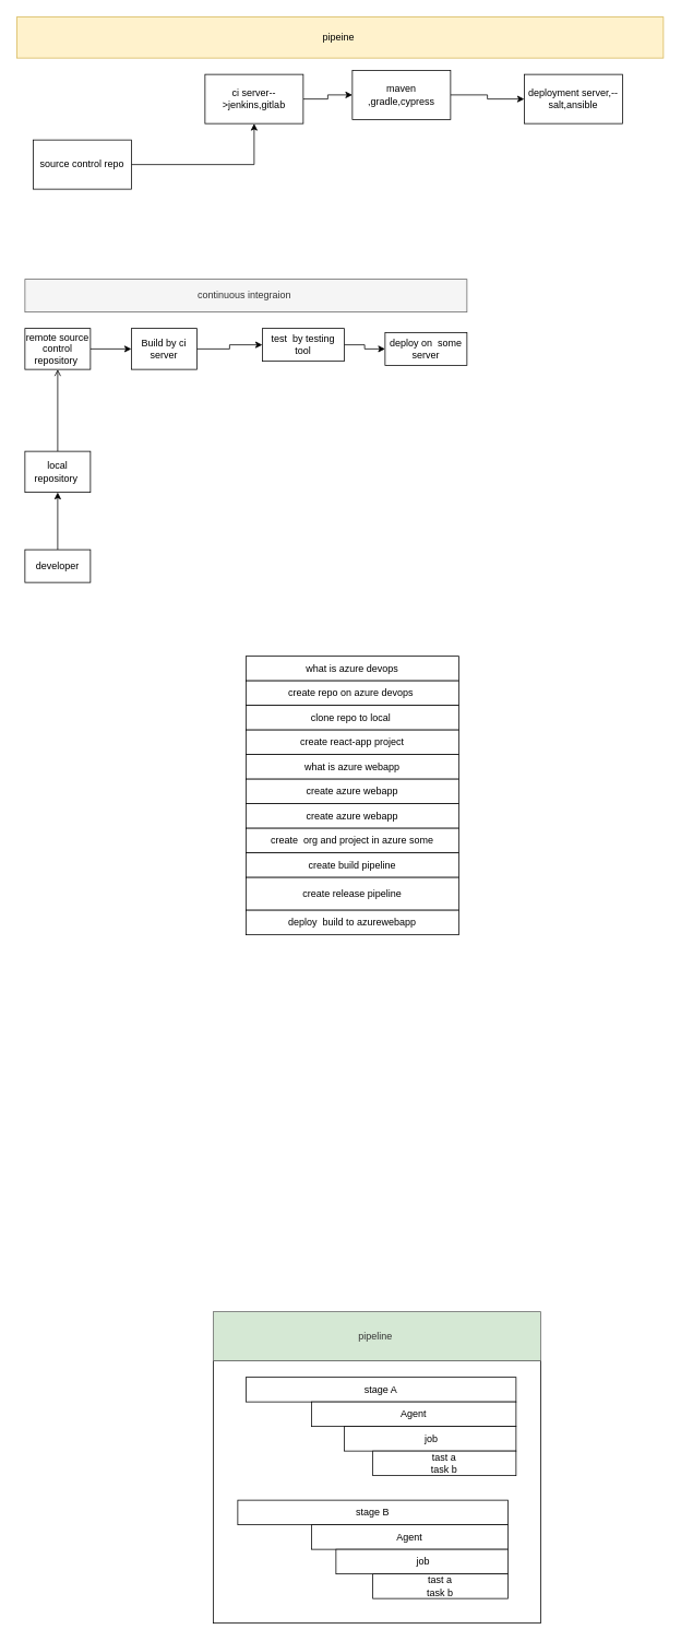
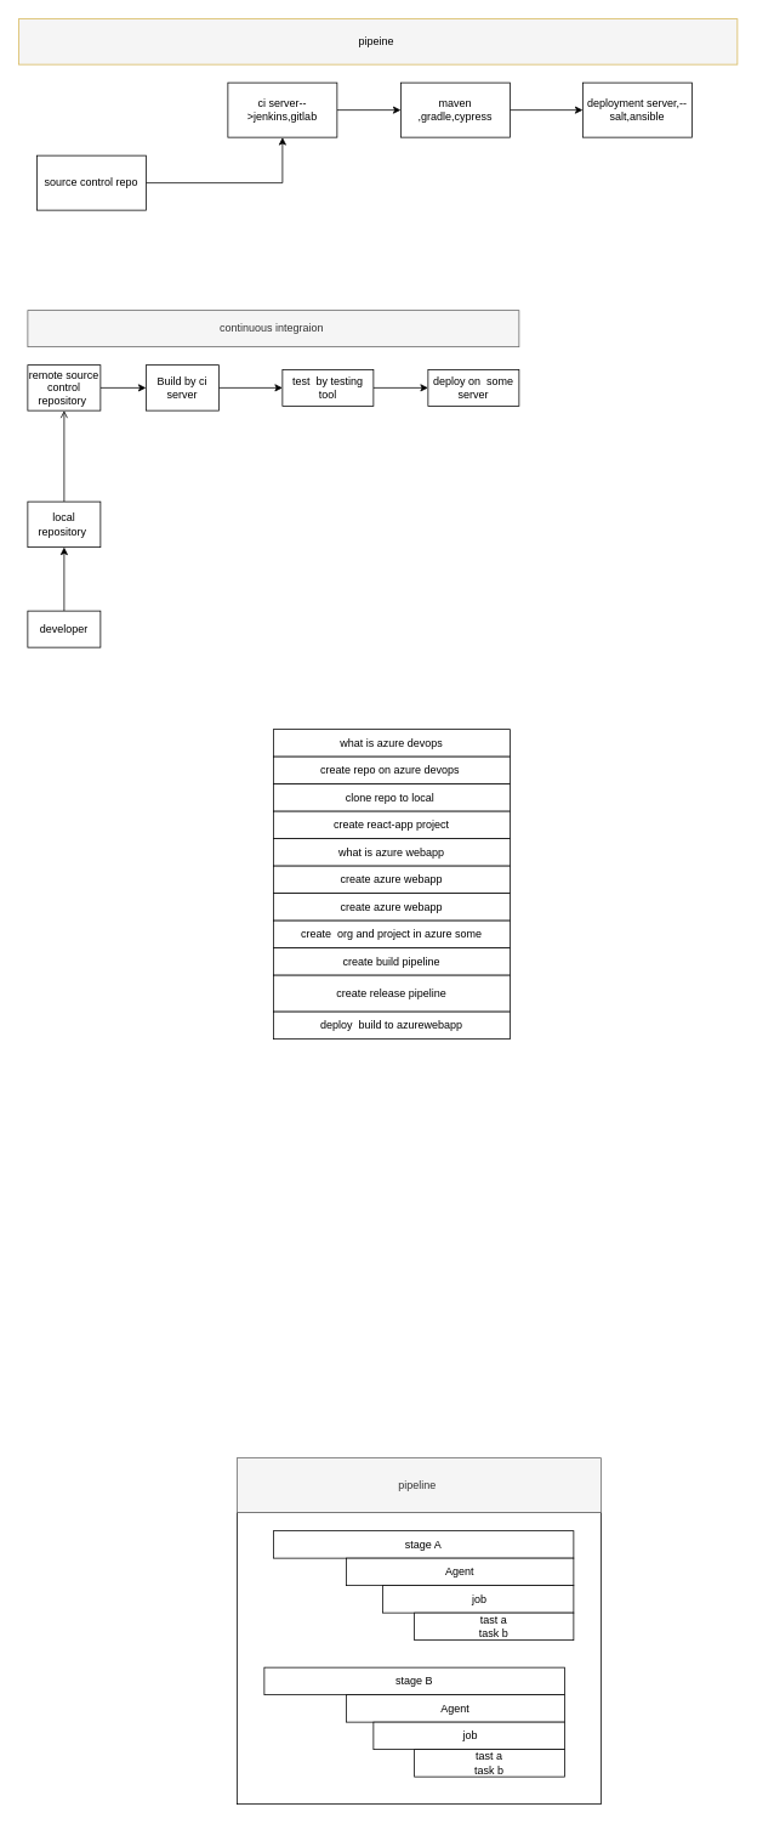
- <mxCell id="22" value="pipeine&amp;nbsp;" style="rounded=0;whiteSpace=wrap;html=1;fillColor=#fff2cc;strokeColor=#d6b656;" vertex="1" parent="1"><mxGeometry x="20" y="20" width="790" height="50" as="geometry" /></mxCell>
+ <mxCell id="22" value="pipeine&amp;nbsp;" style="rounded=0;whiteSpace=wrap;html=1;fillColor=#f5f5f5;strokeColor=#d6b656;" vertex="1" parent="1"><mxGeometry x="20" y="20" width="790" height="50" as="geometry" /></mxCell>
- <mxCell id="20" value="maven ,gradle,cypress" style="rounded=0;whiteSpace=wrap;html=1;" vertex="1" parent="1"><mxGeometry x="430" y="85" width="120" height="60" as="geometry" /></mxCell>
+ <mxCell id="20" value="maven ,gradle,cypress" style="rounded=0;whiteSpace=wrap;html=1;" vertex="1" parent="1"><mxGeometry x="440" y="90" width="120" height="60" as="geometry" /></mxCell>
- <mxCell id="7" value="test&amp;nbsp; by testing tool" style="rounded=0;whiteSpace=wrap;html=1;" parent="1" vertex="1"><mxGeometry x="320" y="400" width="100" height="40" as="geometry" /></mxCell>
+ <mxCell id="7" value="test&amp;nbsp; by testing tool" style="rounded=0;whiteSpace=wrap;html=1;" parent="1" vertex="1"><mxGeometry x="310" y="405" width="100" height="40" as="geometry" /></mxCell>
- <mxCell id="42" value="pipeline&amp;nbsp;" style="rounded=0;whiteSpace=wrap;html=1;fillColor=#d5e8d4;strokeColor=#666666;fontColor=#333333;" vertex="1" parent="1"><mxGeometry x="260" y="1600" width="400" height="60" as="geometry" /></mxCell>
+ <mxCell id="42" value="pipeline&amp;nbsp;" style="rounded=0;whiteSpace=wrap;html=1;fillColor=#f5f5f5;strokeColor=#666666;fontColor=#333333;" vertex="1" parent="1"><mxGeometry x="260" y="1600" width="400" height="60" as="geometry" /></mxCell>
